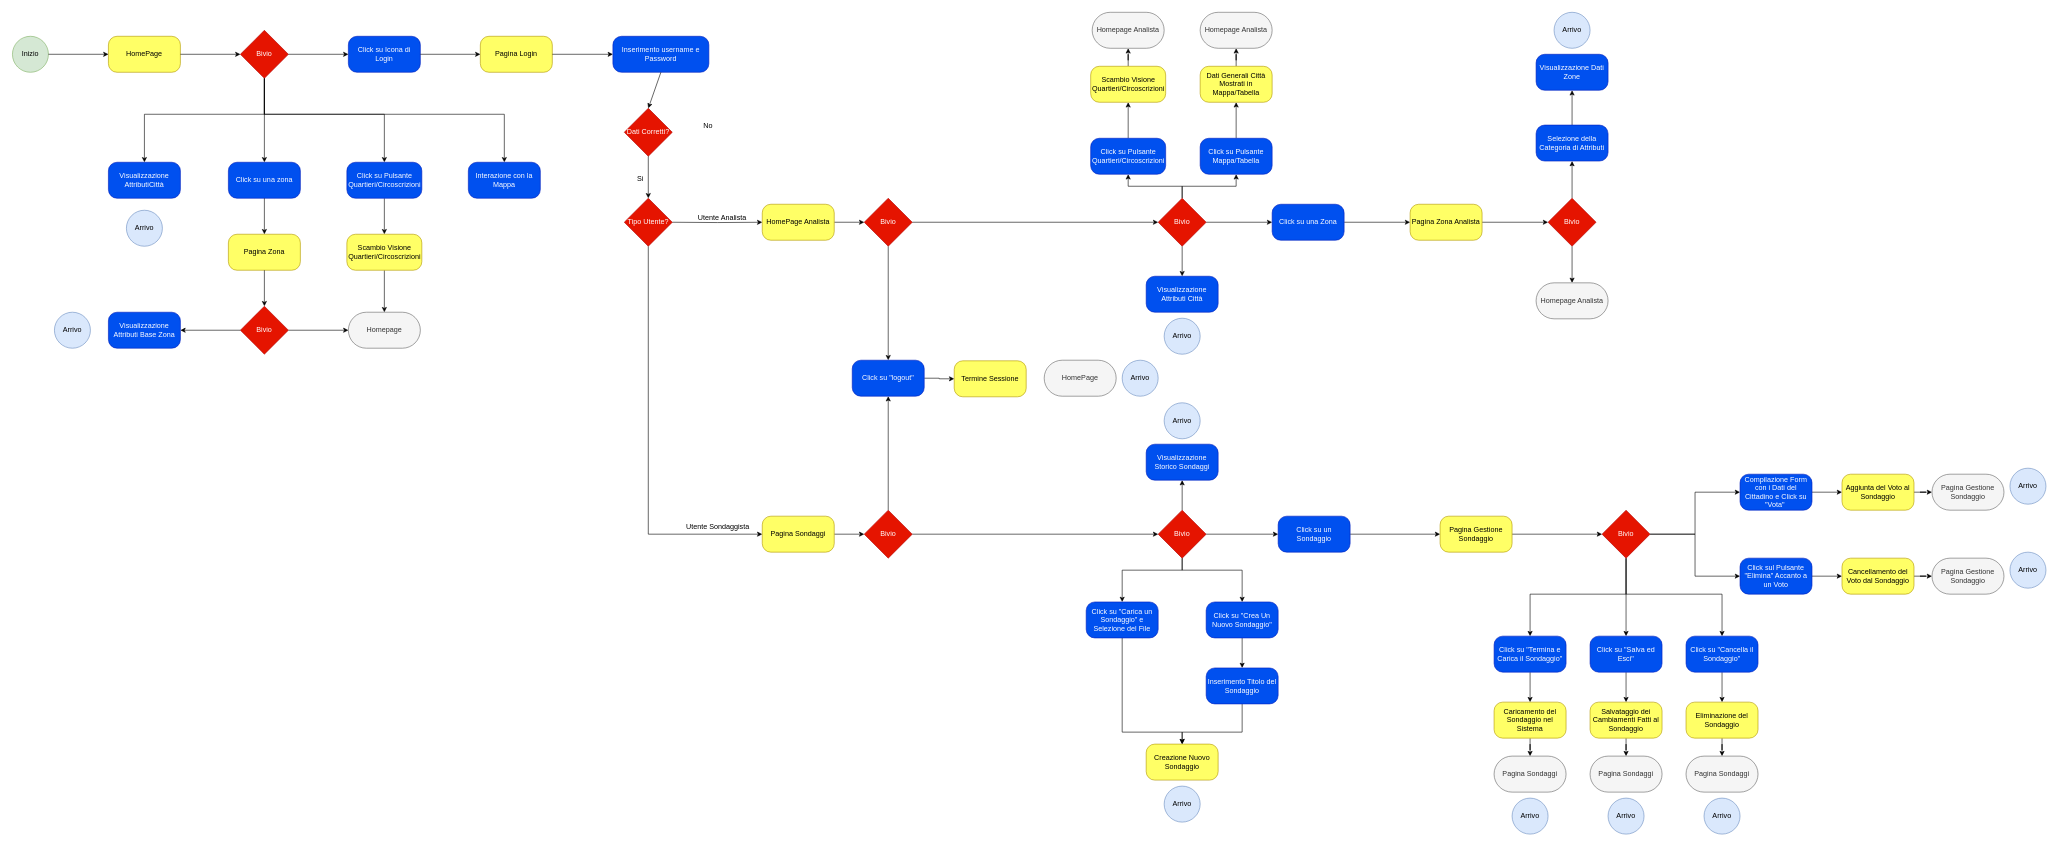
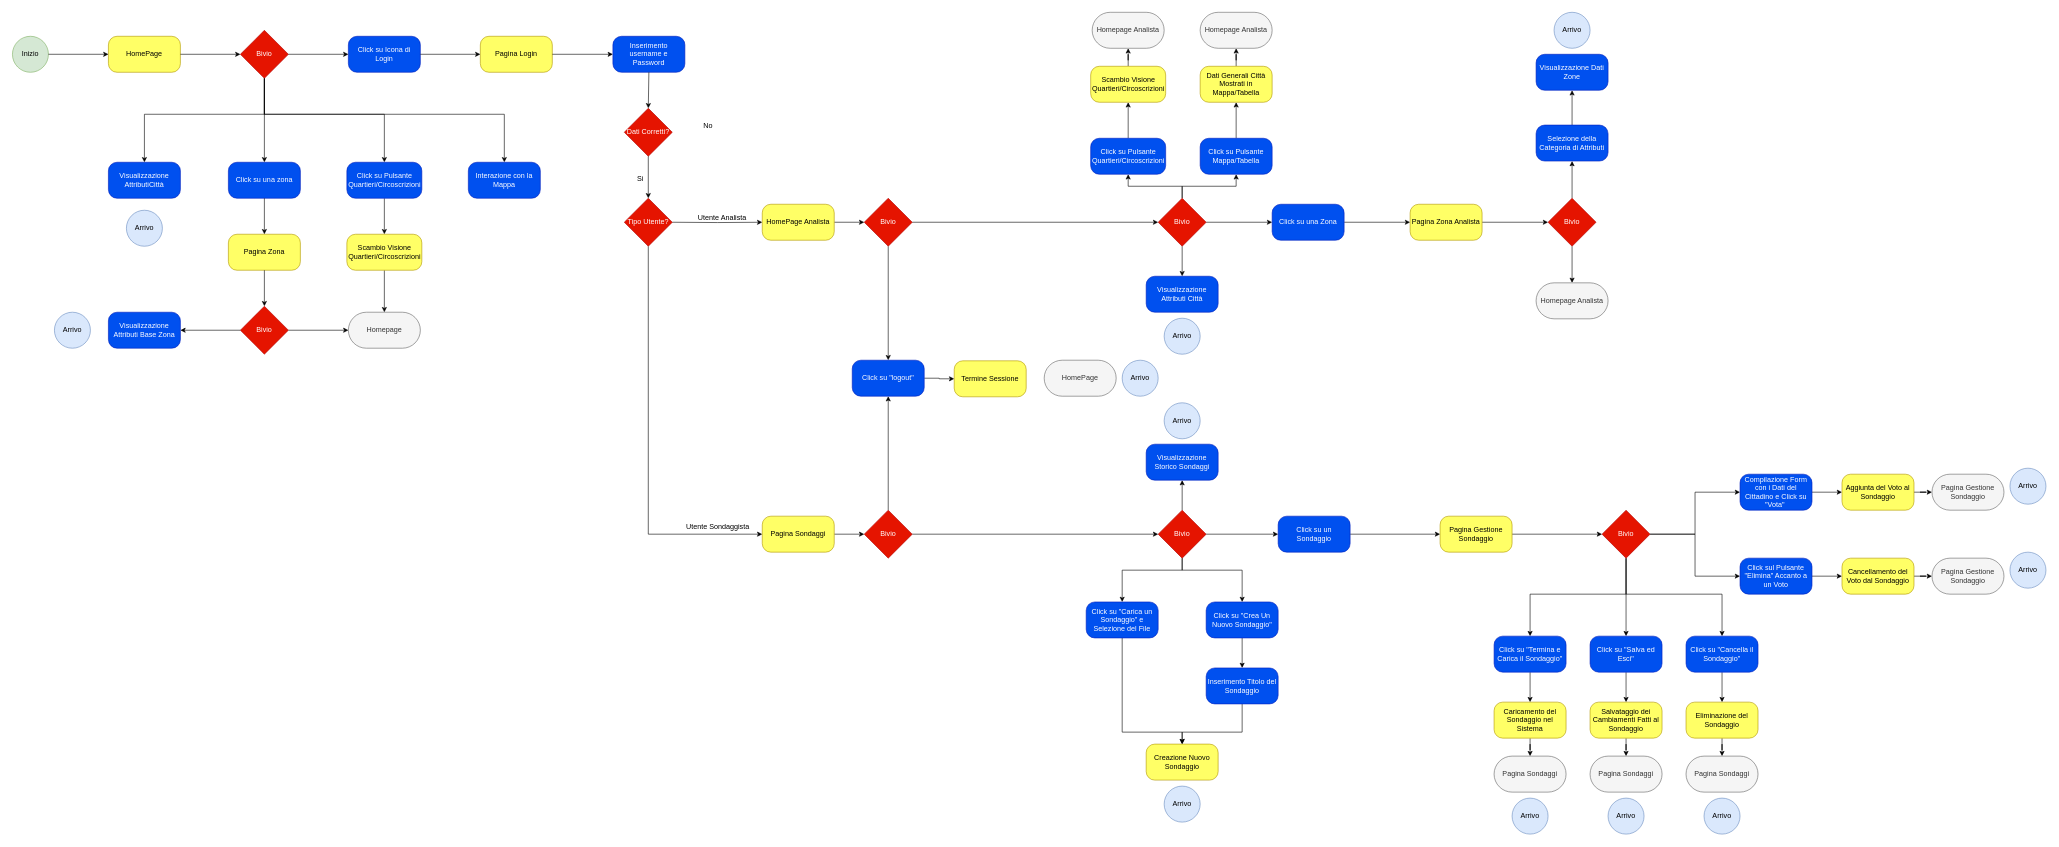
- <mxCell id="18" value="Inserimento username e Password" style="rounded=1;whiteSpace=wrap;html=1;arcSize=24;fillColor=#0050ef;strokeColor=#001DBC;fontColor=#ffffff;" vertex="1" parent="1"><mxGeometry x="1021" y="60" width="160" height="60" as="geometry" /></mxCell>
+ <mxCell id="18" value="Inserimento username e Password" style="rounded=1;whiteSpace=wrap;html=1;arcSize=24;fillColor=#0050ef;strokeColor=#001DBC;fontColor=#ffffff;" vertex="1" parent="1"><mxGeometry x="1021" y="60" width="120" height="60" as="geometry" /></mxCell>
